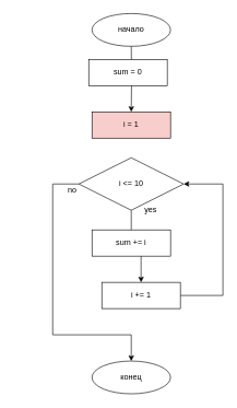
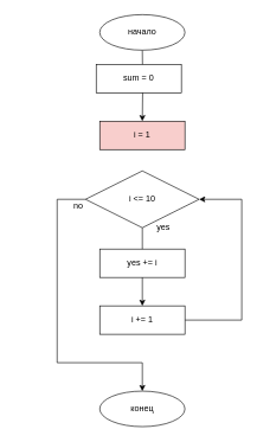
- <mxCell id="8" value="sum += i" style="rounded=0;whiteSpace=wrap;html=1;" vertex="1" parent="1"><mxGeometry x="140" y="350" width="120" height="40" as="geometry" /></mxCell>
+ <mxCell id="8" value="yes += i" style="rounded=0;whiteSpace=wrap;html=1;" vertex="1" parent="1"><mxGeometry x="140" y="350" width="120" height="40" as="geometry" /></mxCell>
- <mxCell id="10" value="i += 1" style="rounded=0;whiteSpace=wrap;html=1;" vertex="1" parent="1"><mxGeometry x="155" y="430" width="120" height="40" as="geometry" /></mxCell>
+ <mxCell id="10" value="i += 1" style="rounded=0;whiteSpace=wrap;html=1;" vertex="1" parent="1"><mxGeometry x="140" y="430" width="120" height="40" as="geometry" /></mxCell>
